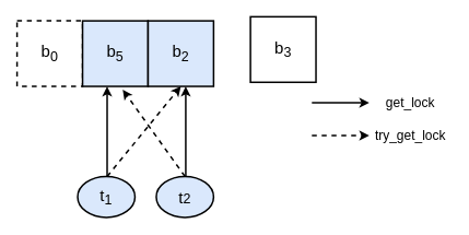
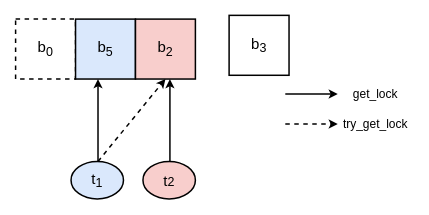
- <mxCell id="4" value="&lt;font style=&quot;font-size: 20px&quot;&gt;b&lt;sub&gt;2&lt;/sub&gt;&lt;/font&gt;" style="whiteSpace=wrap;html=1;aspect=fixed;strokeWidth=2;fillColor=#dae8fc;" vertex="1" parent="1"><mxGeometry x="180" y="25" width="80" height="80" as="geometry" /></mxCell>
+ <mxCell id="4" value="&lt;font style=&quot;font-size: 20px&quot;&gt;b&lt;sub&gt;2&lt;/sub&gt;&lt;/font&gt;" style="whiteSpace=wrap;html=1;aspect=fixed;strokeWidth=2;fillColor=#f8cecc;" vertex="1" parent="1"><mxGeometry x="180" y="25" width="80" height="80" as="geometry" /></mxCell>
- <mxCell id="11" value="" style="endArrow=classic;html=1;dashed=1;strokeWidth=2;exitX=0.5;exitY=0;exitDx=0;exitDy=0;entryX=0.613;entryY=1.05;entryDx=0;entryDy=0;entryPerimeter=0;" edge="1" parent="1" source="9" target="3"><mxGeometry width="50" height="50" relative="1" as="geometry"><mxPoint x="170" y="205" as="sourcePoint" /><mxPoint x="130" y="105" as="targetPoint" /></mxGeometry></mxCell>
- <mxCell id="9" value="&lt;span style=&quot;font-size: 20px&quot;&gt;t&lt;/span&gt;&lt;span style=&quot;font-size: 16.667px&quot;&gt;2&lt;/span&gt;" style="ellipse;whiteSpace=wrap;html=1;strokeWidth=2;fillColor=#dae8fc;" vertex="1" parent="1"><mxGeometry x="190" y="215" width="70" height="50" as="geometry" /></mxCell>
+ <mxCell id="9" value="&lt;span style=&quot;font-size: 20px&quot;&gt;t&lt;/span&gt;&lt;span style=&quot;font-size: 16.667px&quot;&gt;2&lt;/span&gt;" style="ellipse;whiteSpace=wrap;html=1;strokeWidth=2;fillColor=#f8cecc;" vertex="1" parent="1"><mxGeometry x="190" y="215" width="70" height="50" as="geometry" /></mxCell>
